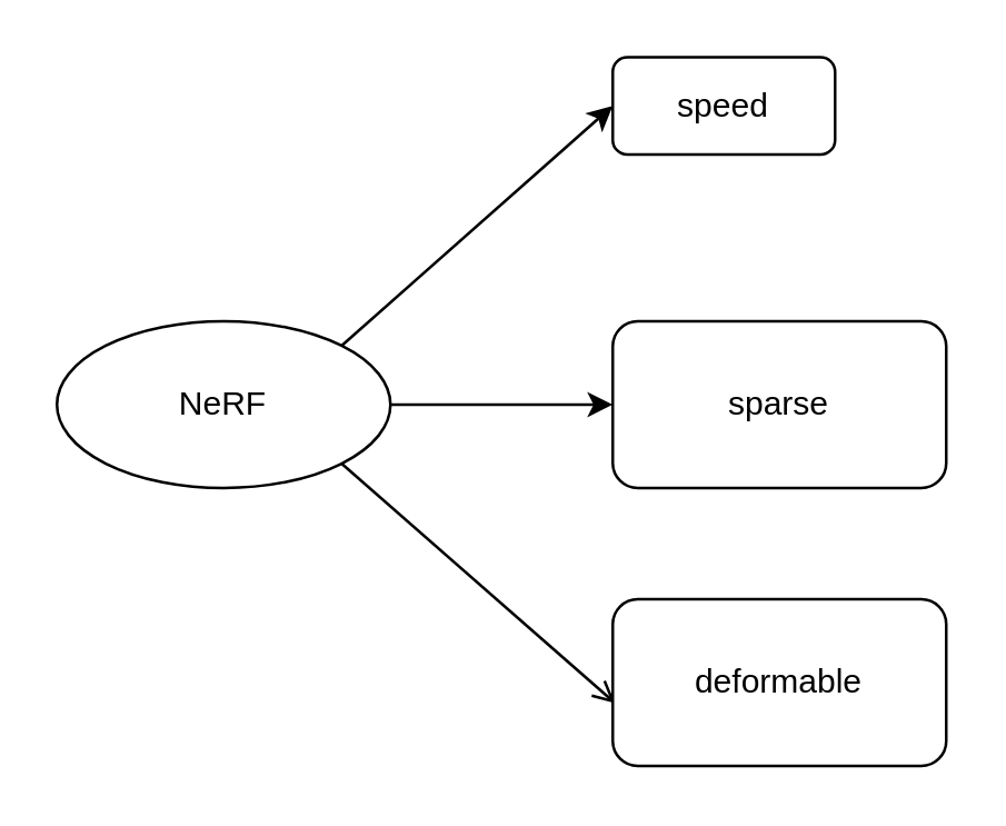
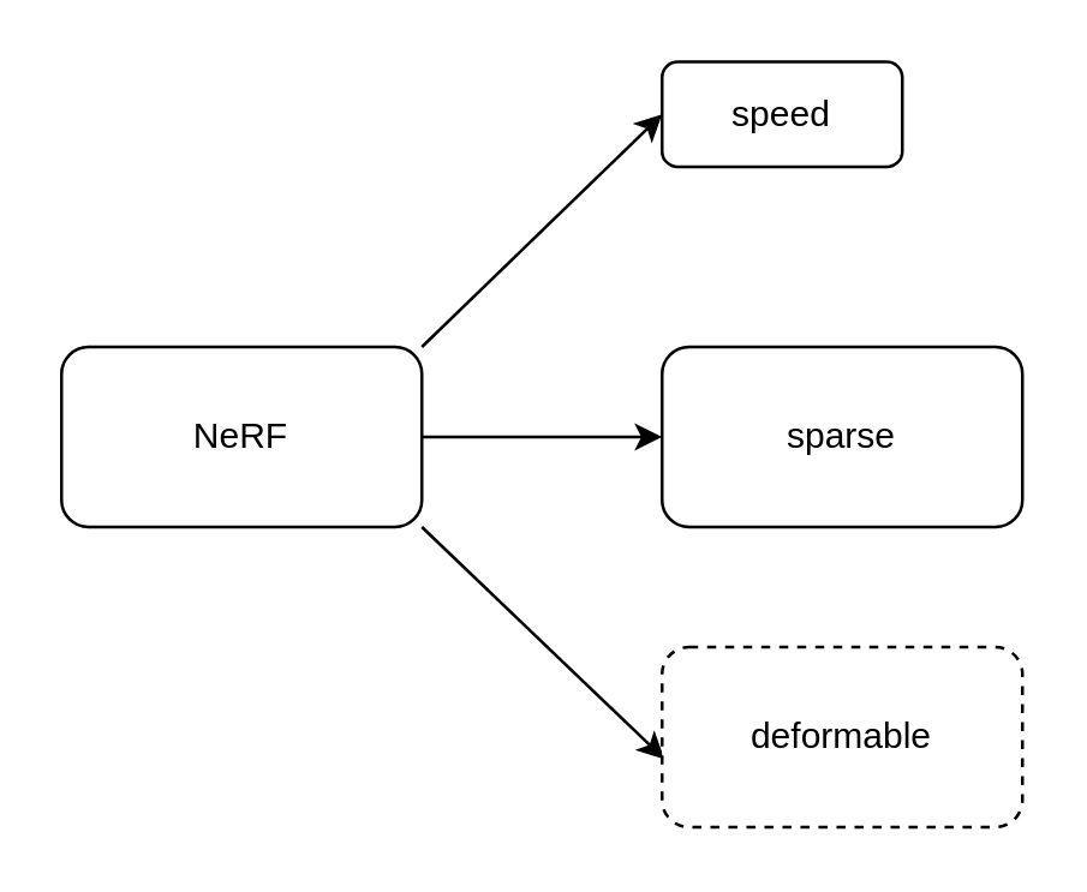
- <mxCell id="5" value="NeRF" style="ellipse;whiteSpace=wrap;html=1;" vertex="1" parent="1"><mxGeometry x="20" y="115" width="120" height="60" as="geometry" /></mxCell>
+ <mxCell id="5" value="NeRF" style="rounded=1;whiteSpace=wrap;html=1;" vertex="1" parent="1"><mxGeometry x="20" y="115" width="120" height="60" as="geometry" /></mxCell>
- <mxCell id="4" style="edgeStyle=none;rounded=0;orthogonalLoop=1;jettySize=auto;html=1;exitX=1;exitY=1;exitDx=0;exitDy=0;entryX=0.007;entryY=0.623;entryDx=0;entryDy=0;entryPerimeter=0;strokeColor=default;endArrow=open;" edge="1" parent="1" source="5" target="8"><mxGeometry relative="1" as="geometry" /></mxCell>
+ <mxCell id="4" style="edgeStyle=none;rounded=0;orthogonalLoop=1;jettySize=auto;html=1;exitX=1;exitY=1;exitDx=0;exitDy=0;entryX=0.007;entryY=0.623;entryDx=0;entryDy=0;entryPerimeter=0;strokeColor=default;" edge="1" parent="1" source="5" target="8"><mxGeometry relative="1" as="geometry" /></mxCell>
- <mxCell id="8" value="deformable" style="whiteSpace=wrap;html=1;rounded=1;" vertex="1" parent="1"><mxGeometry x="220" y="215" width="120" height="60" as="geometry" /></mxCell>
+ <mxCell id="8" value="deformable" style="whiteSpace=wrap;html=1;rounded=1;dashed=1;" vertex="1" parent="1"><mxGeometry x="220" y="215" width="120" height="60" as="geometry" /></mxCell>
